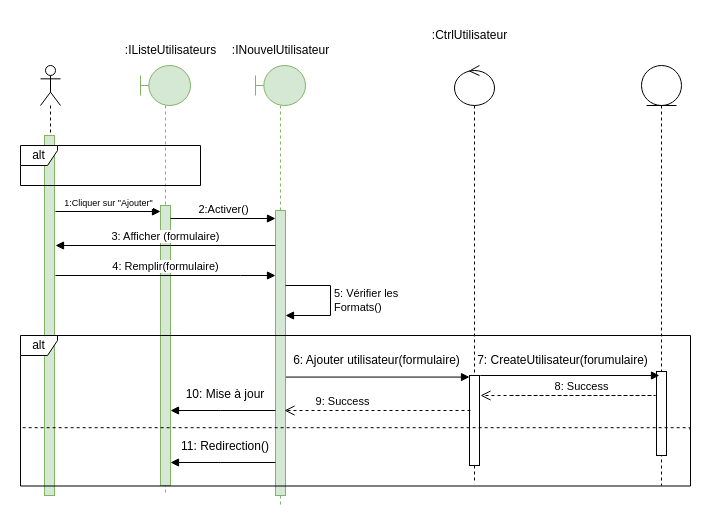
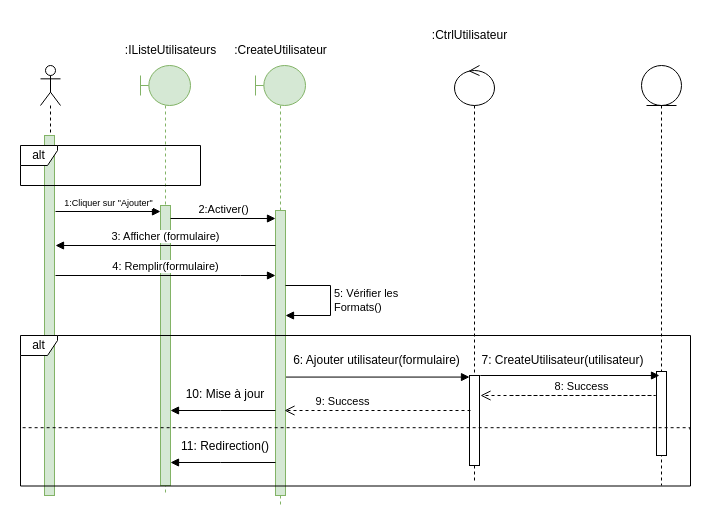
- <mxCell id="10" value=":INouvelUtilisateur" style="text;html=1;align=center;verticalAlign=middle;resizable=0;points=[];autosize=1;strokeColor=none;fillColor=none;" vertex="1" parent="1"><mxGeometry x="220" y="35" width="120" height="30" as="geometry" /></mxCell>
+ <mxCell id="10" value=":CreateUtilisateur" style="text;html=1;align=center;verticalAlign=middle;resizable=0;points=[];autosize=1;strokeColor=none;fillColor=none;" vertex="1" parent="1"><mxGeometry x="220" y="35" width="120" height="30" as="geometry" /></mxCell>
- <mxCell id="29" value="7: CreateUtilisateur(forumulaire)" style="text;html=1;strokeColor=none;fillColor=none;align=center;verticalAlign=middle;whiteSpace=wrap;rounded=0;" vertex="1" parent="1"><mxGeometry x="475" y="345" width="175" height="30" as="geometry" /></mxCell>
+ <mxCell id="29" value="7: CreateUtilisateur(utilisateur)" style="text;html=1;strokeColor=none;fillColor=none;align=center;verticalAlign=middle;whiteSpace=wrap;rounded=0;" vertex="1" parent="1"><mxGeometry x="475" y="345" width="175" height="30" as="geometry" /></mxCell>
